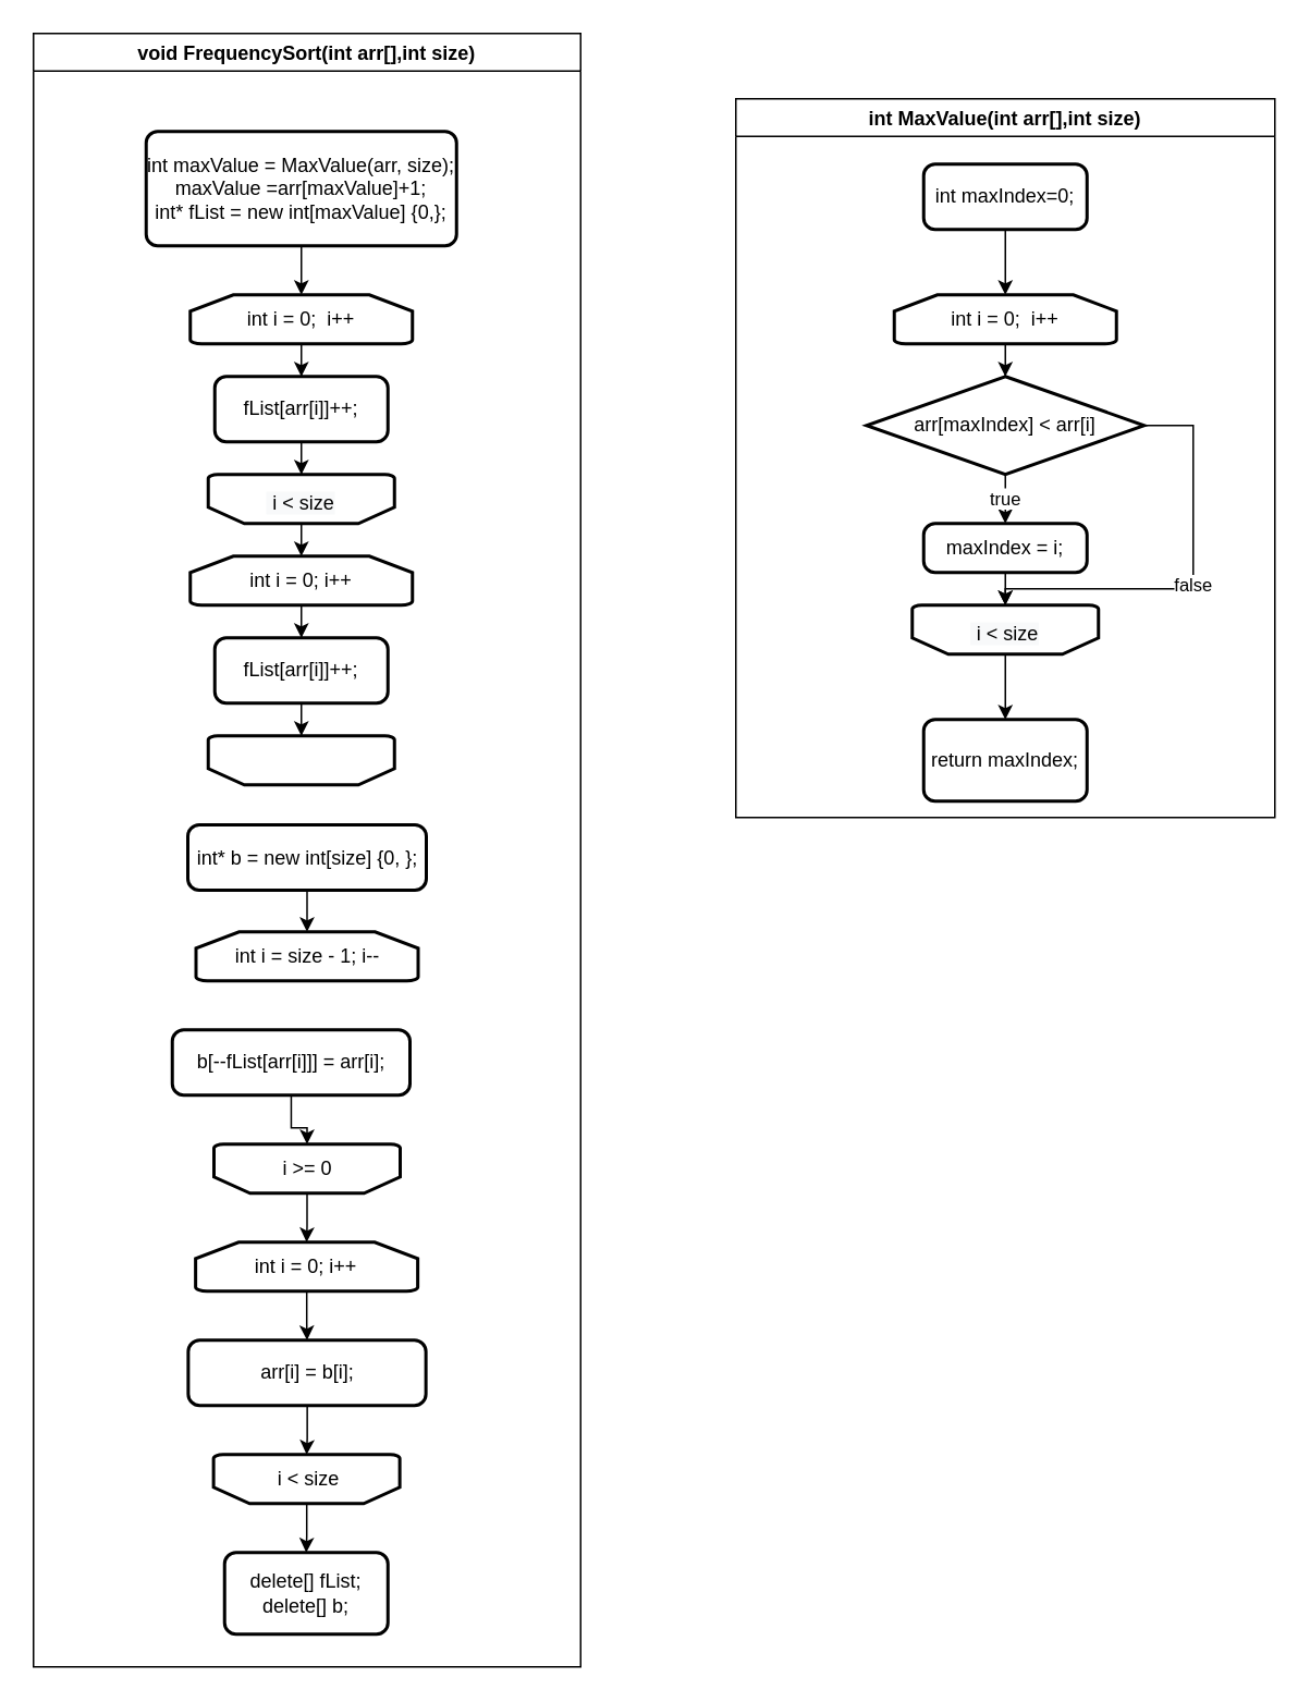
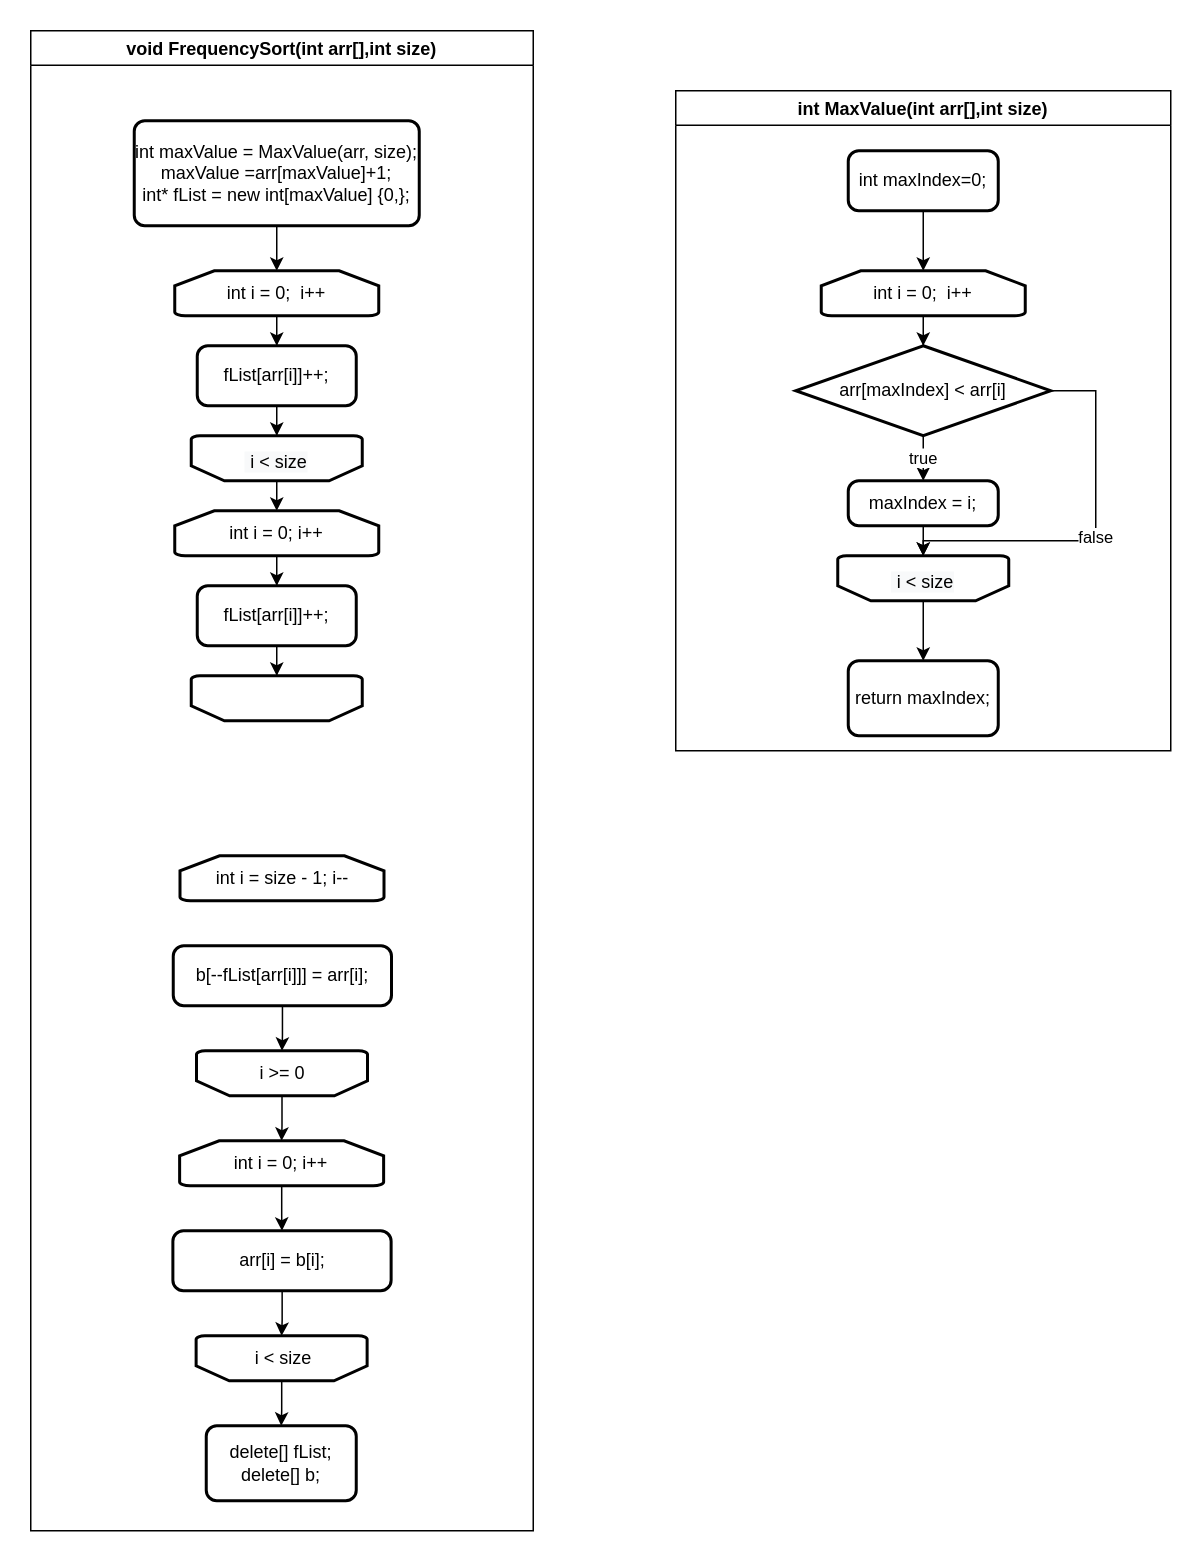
- <mxCell id="23" value="int* b = new int[size] {0, };" style="rounded=1;whiteSpace=wrap;html=1;absoluteArcSize=1;arcSize=14;strokeWidth=2;" vertex="1" parent="2"><mxGeometry x="94.5" y="484.5" width="146" height="40" as="geometry" /></mxCell>
- <mxCell id="22" style="edgeStyle=orthogonalEdgeStyle;rounded=0;orthogonalLoop=1;jettySize=auto;html=1;entryX=0.5;entryY=0;entryDx=0;entryDy=0;entryPerimeter=0;" edge="1" parent="2" source="23" target="17"><mxGeometry relative="1" as="geometry" /></mxCell>
- <mxCell id="18" value="b[--fList[arr[i]]] = arr[i];" style="rounded=1;whiteSpace=wrap;html=1;absoluteArcSize=1;arcSize=14;strokeWidth=2;" vertex="1" parent="2"><mxGeometry x="85" y="610" width="145.5" height="40" as="geometry" /></mxCell>
+ <mxCell id="18" value="b[--fList[arr[i]]] = arr[i];" style="rounded=1;whiteSpace=wrap;html=1;absoluteArcSize=1;arcSize=14;strokeWidth=2;" vertex="1" parent="2"><mxGeometry x="95" y="610" width="145.5" height="40" as="geometry" /></mxCell>
